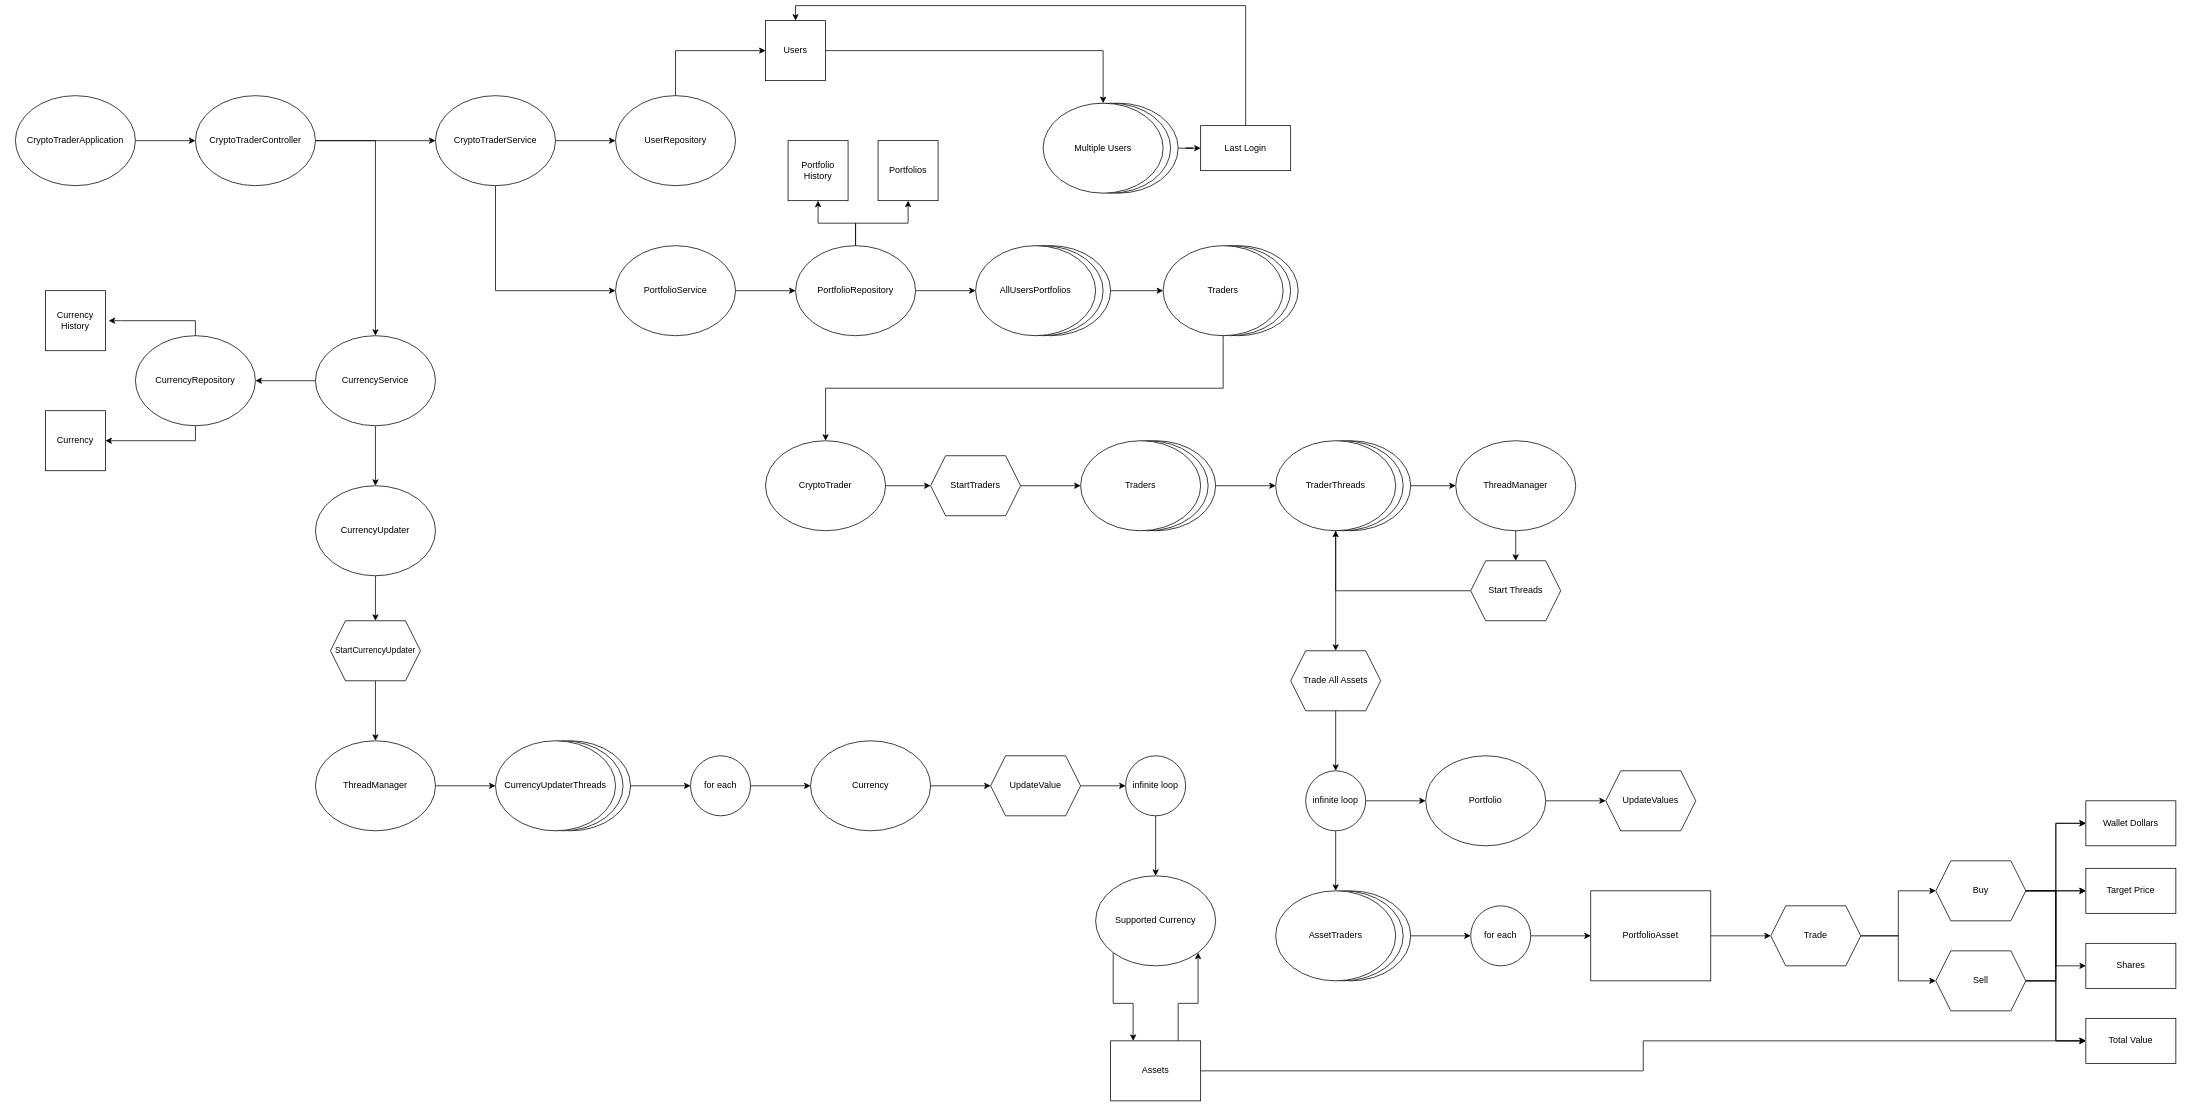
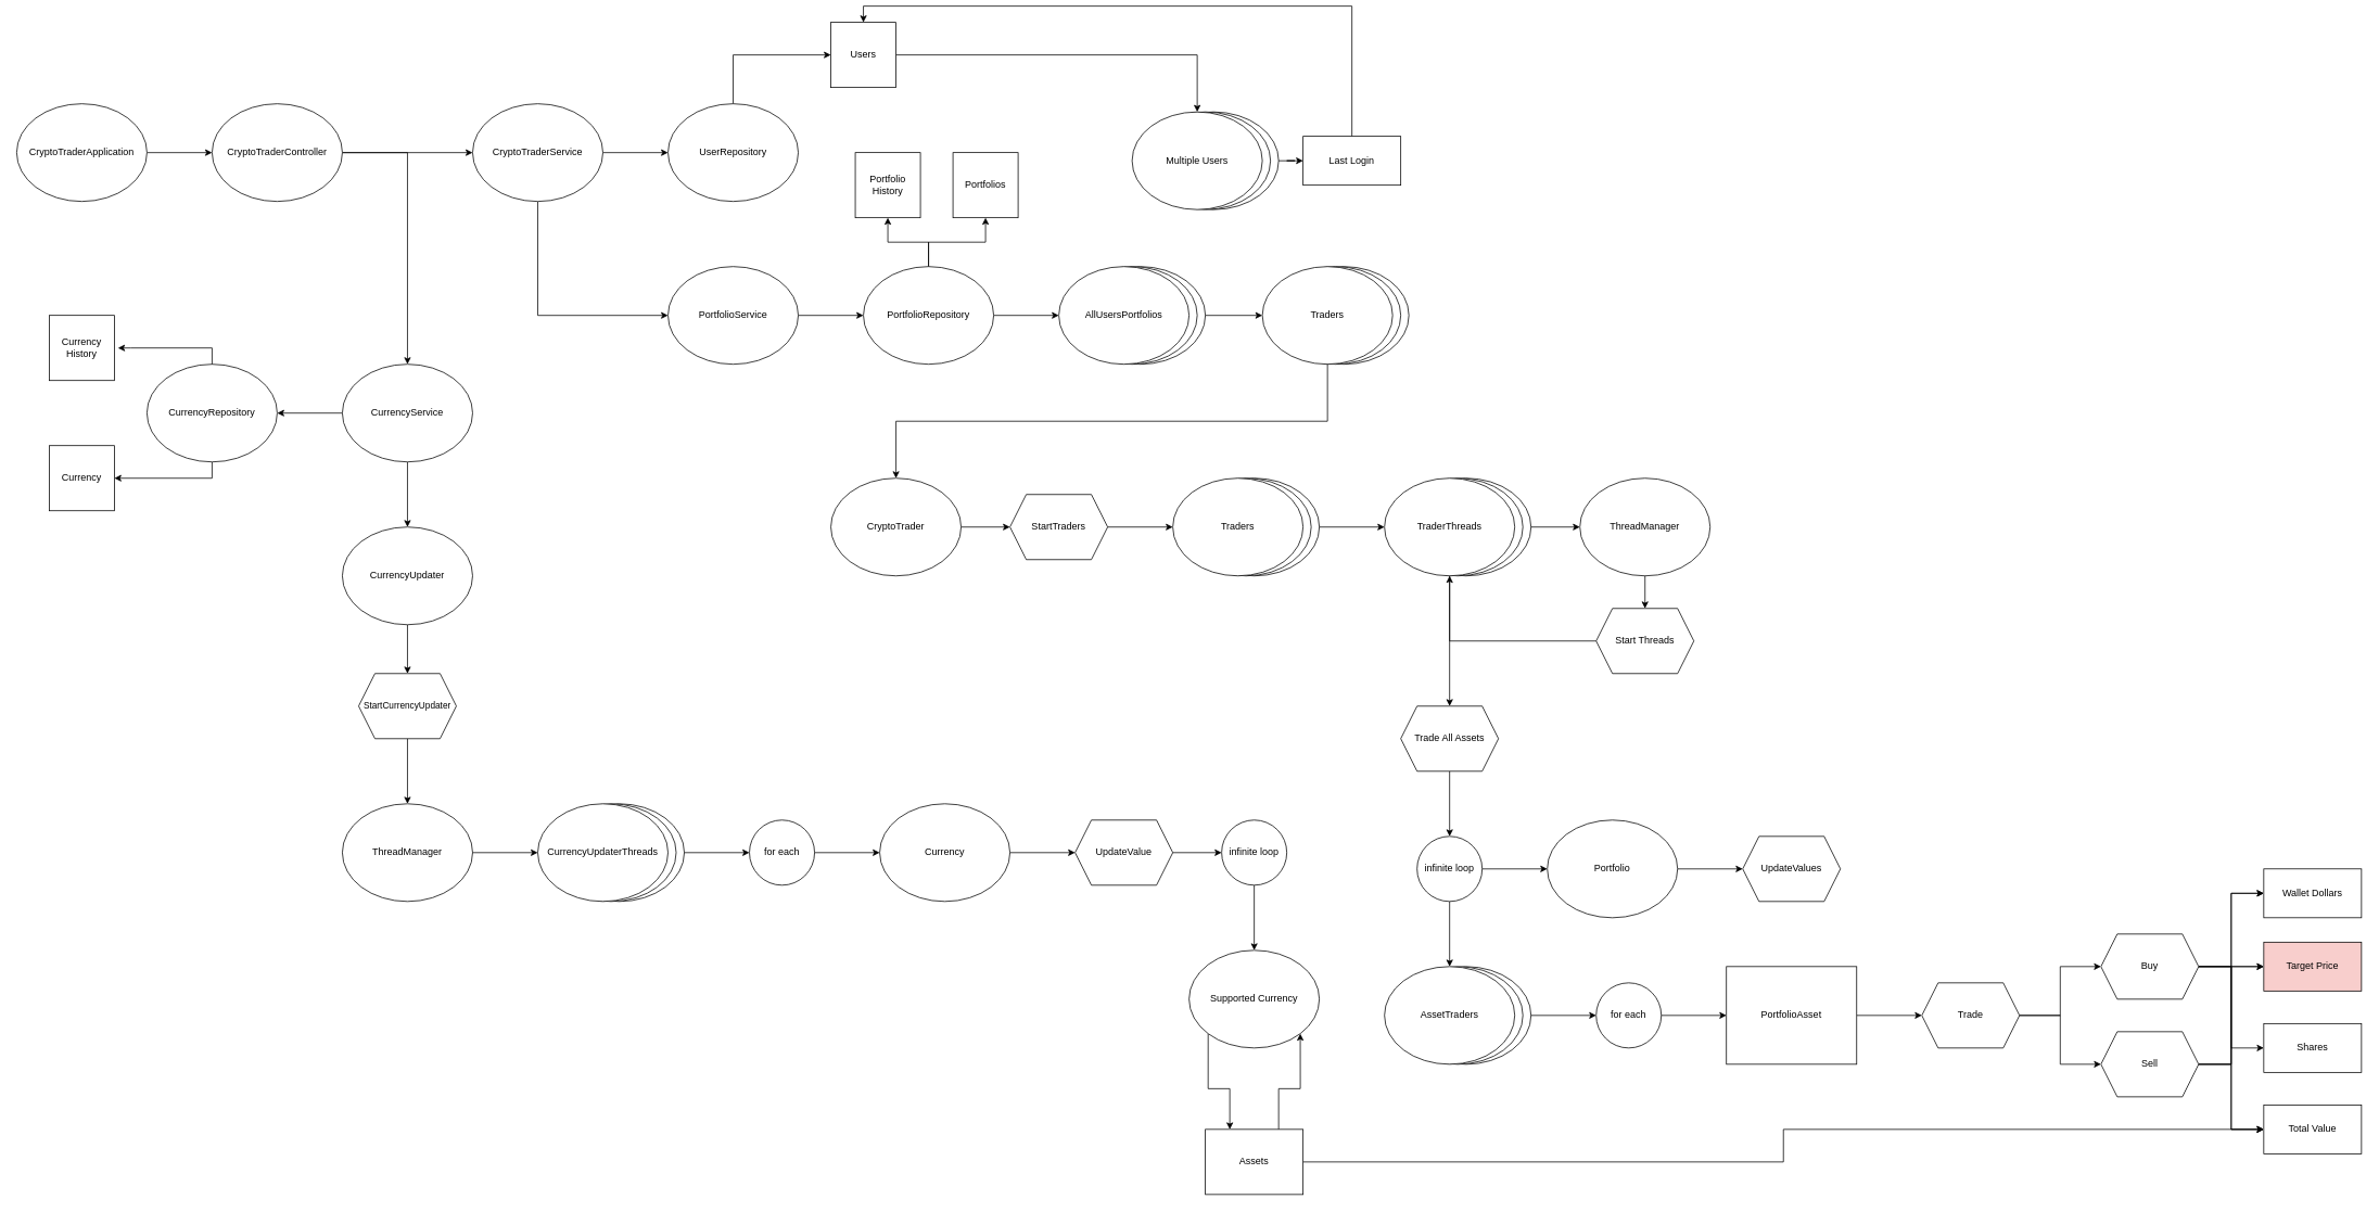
- <mxCell id="68" value="Target Price" style="rounded=0;whiteSpace=wrap;html=1;" vertex="1" parent="1"><mxGeometry x="2780" y="1150" width="120" height="60" as="geometry" /></mxCell>
+ <mxCell id="68" value="Target Price" style="rounded=0;whiteSpace=wrap;html=1;fillColor=#f8cecc;" vertex="1" parent="1"><mxGeometry x="2780" y="1150" width="120" height="60" as="geometry" /></mxCell>
